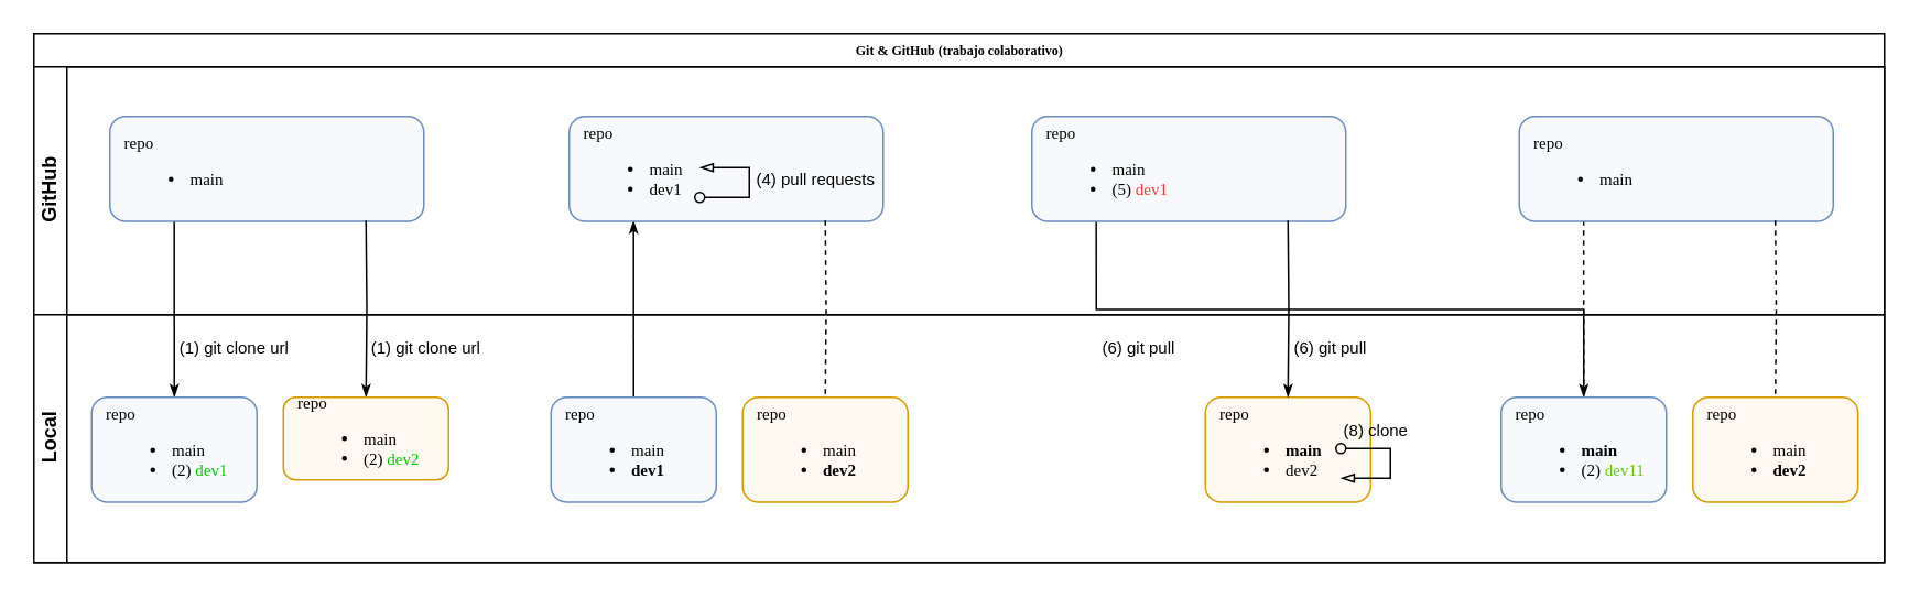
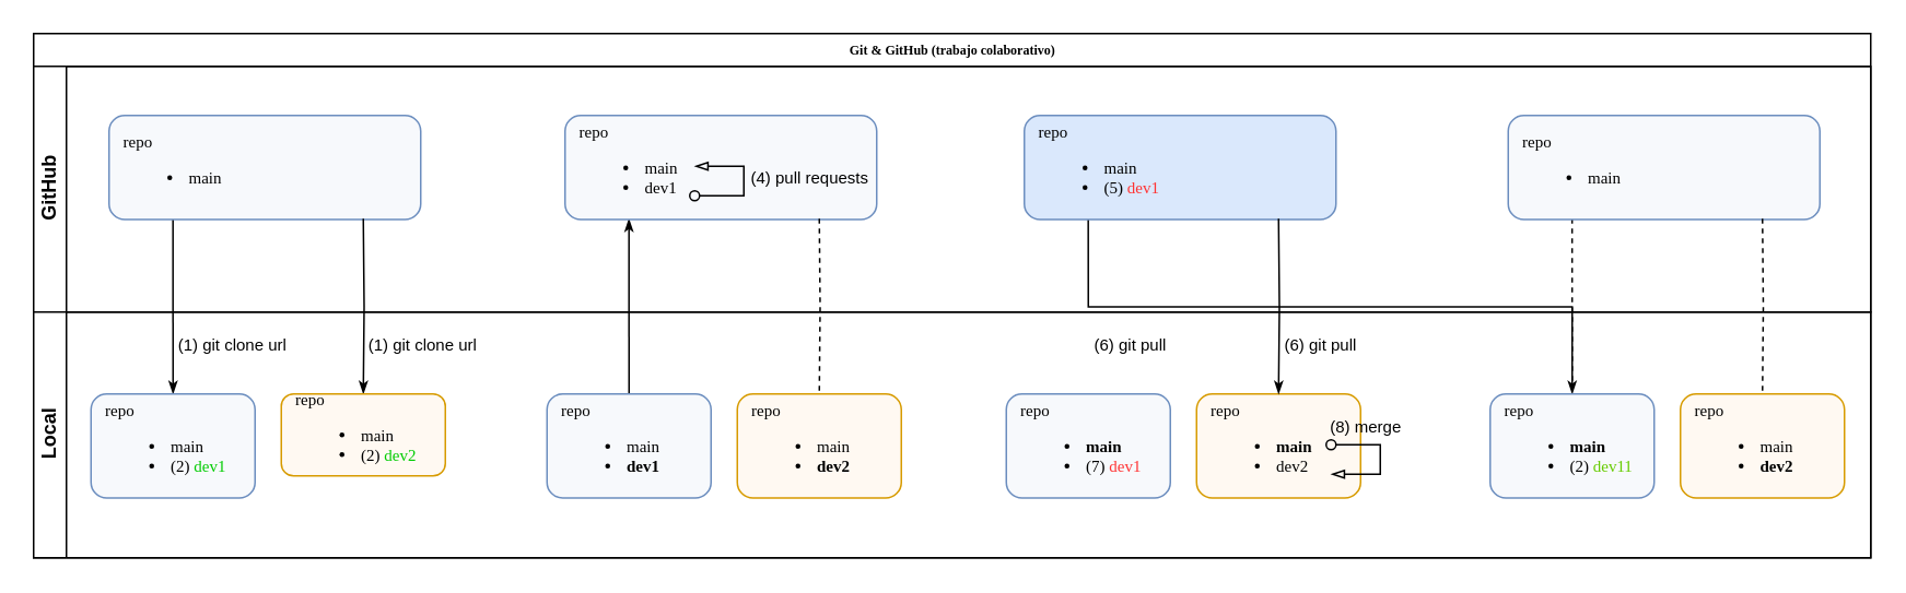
- <mxCell id="25" value="repo&lt;br style=&quot;font-size: 10px&quot;&gt;&lt;ul style=&quot;font-size: 10px&quot;&gt;&lt;li style=&quot;font-size: 10px&quot;&gt;&lt;span style=&quot;font-size: 10px&quot;&gt;main&lt;/span&gt;&lt;/li&gt;&lt;li style=&quot;font-size: 10px&quot;&gt;&lt;span style=&quot;font-size: 10px&quot;&gt;(5) &lt;font color=&quot;#ff3333&quot;&gt;dev1&lt;/font&gt;&lt;/span&gt;&lt;/li&gt;&lt;/ul&gt;" style="rounded=1;whiteSpace=wrap;html=1;shadow=0;labelBackgroundColor=none;strokeWidth=1;fontFamily=Verdana;fontSize=10;align=left;spacingLeft=7;fillColor=#F7F9FC;strokeColor=#6c8ebf;" vertex="1" parent="1"><mxGeometry x="624" y="70" width="190" height="63.5" as="geometry" /></mxCell>
+ <mxCell id="25" value="repo&lt;br style=&quot;font-size: 10px&quot;&gt;&lt;ul style=&quot;font-size: 10px&quot;&gt;&lt;li style=&quot;font-size: 10px&quot;&gt;&lt;span style=&quot;font-size: 10px&quot;&gt;main&lt;/span&gt;&lt;/li&gt;&lt;li style=&quot;font-size: 10px&quot;&gt;&lt;span style=&quot;font-size: 10px&quot;&gt;(5) &lt;font color=&quot;#ff3333&quot;&gt;dev1&lt;/font&gt;&lt;/span&gt;&lt;/li&gt;&lt;/ul&gt;" style="rounded=1;whiteSpace=wrap;html=1;shadow=0;labelBackgroundColor=none;strokeWidth=1;fontFamily=Verdana;fontSize=10;align=left;spacingLeft=7;fillColor=#dae8fc;strokeColor=#6c8ebf;" vertex="1" parent="1"><mxGeometry x="624" y="70" width="190" height="63.5" as="geometry" /></mxCell>
- <mxCell id="16" value="(8) clone" style="text;html=1;align=center;verticalAlign=middle;resizable=0;points=[];autosize=1;strokeColor=none;fillColor=none;fontSize=10;" vertex="1" parent="7"><mxGeometry x="782" y="60" width="60" height="20" as="geometry" /></mxCell>
+ <mxCell id="16" value="(8) merge" style="text;html=1;align=center;verticalAlign=middle;resizable=0;points=[];autosize=1;strokeColor=none;fillColor=none;fontSize=10;" vertex="1" parent="7"><mxGeometry x="782" y="60" width="60" height="20" as="geometry" /></mxCell>
+ <mxCell id="26" value="repo&lt;br style=&quot;font-size: 10px&quot;&gt;&lt;ul style=&quot;font-size: 10px&quot;&gt;&lt;li style=&quot;font-size: 10px&quot;&gt;&lt;span style=&quot;font-size: 10px&quot;&gt;&lt;b&gt;main&lt;/b&gt;&lt;/span&gt;&lt;/li&gt;&lt;li style=&quot;font-size: 10px&quot;&gt;&lt;span style=&quot;font-size: 10px&quot;&gt;(7) &lt;font color=&quot;#ff3333&quot;&gt;dev1&lt;/font&gt;&lt;/span&gt;&lt;/li&gt;&lt;/ul&gt;" style="rounded=1;whiteSpace=wrap;html=1;shadow=0;labelBackgroundColor=none;strokeWidth=1;fontFamily=Verdana;fontSize=10;align=left;spacingLeft=7;fillColor=#F7F9FC;strokeColor=#6c8ebf;" vertex="1" parent="1"><mxGeometry x="613" y="240" width="100" height="63.5" as="geometry" /></mxCell>
